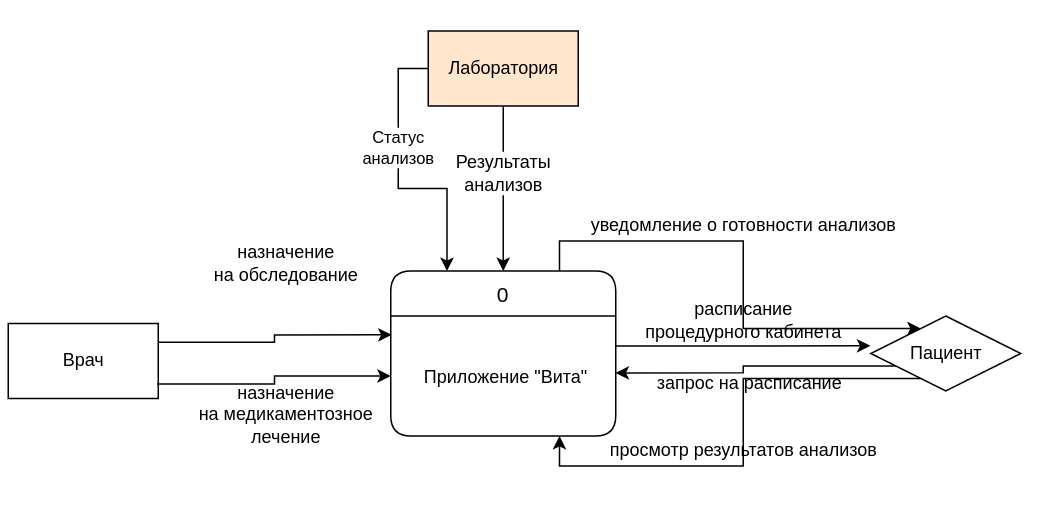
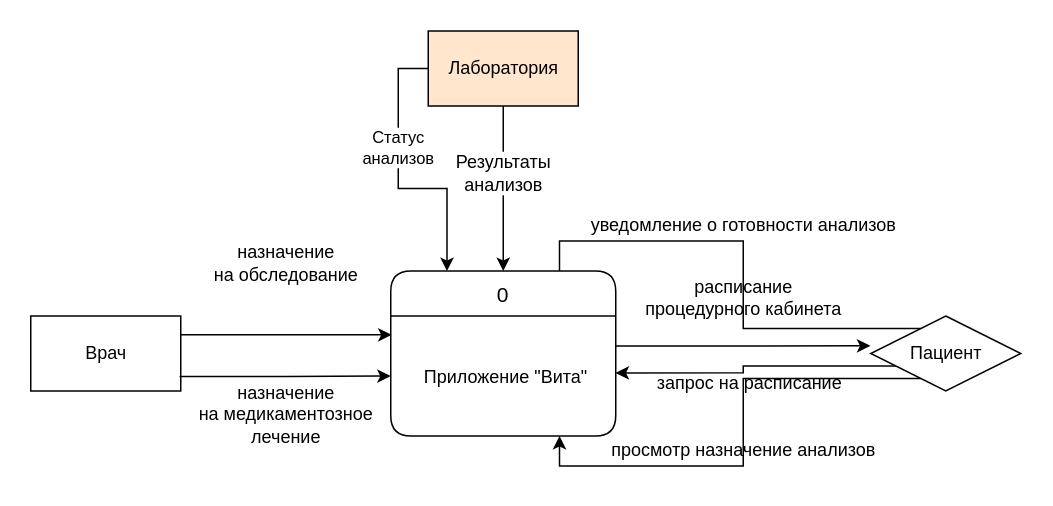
- <mxCell id="17" value="расписание&lt;br&gt;процедурного кабинета" style="text;html=1;align=center;verticalAlign=middle;resizable=0;points=[];autosize=1;strokeColor=none;fillColor=none;" vertex="1" parent="1"><mxGeometry x="420" y="193" width="150" height="40" as="geometry" /></mxCell>
+ <mxCell id="17" value="расписание&lt;br&gt;процедурного кабинета" style="text;html=1;align=center;verticalAlign=middle;resizable=0;points=[];autosize=1;strokeColor=none;fillColor=none;" vertex="1" parent="1"><mxGeometry x="420" y="178" width="150" height="40" as="geometry" /></mxCell>
- <mxCell id="11" style="edgeStyle=orthogonalEdgeStyle;rounded=0;orthogonalLoop=1;jettySize=auto;html=1;exitX=0.75;exitY=0;exitDx=0;exitDy=0;entryX=0.25;entryY=0;entryDx=0;entryDy=0;" edge="1" parent="1" source="12" target="10"><mxGeometry relative="1" as="geometry" /></mxCell>
+ <mxCell id="11" style="edgeStyle=orthogonalEdgeStyle;rounded=0;orthogonalLoop=1;jettySize=auto;html=1;exitX=0.75;exitY=0;exitDx=0;exitDy=0;entryX=0.25;entryY=0;entryDx=0;entryDy=0;endArrow=none;" edge="1" parent="1" source="12" target="10"><mxGeometry relative="1" as="geometry" /></mxCell>
- <mxCell id="3" value="Врач" style="html=1;dashed=0;whitespace=wrap;" vertex="1" parent="1"><mxGeometry x="5" y="215" width="100" height="50" as="geometry" /></mxCell>
+ <mxCell id="3" value="Врач" style="html=1;dashed=0;whitespace=wrap;" vertex="1" parent="1"><mxGeometry x="20" y="210" width="100" height="50" as="geometry" /></mxCell>
- <mxCell id="18" value="просмотр результатов анализов" style="text;html=1;align=center;verticalAlign=middle;resizable=0;points=[];autosize=1;strokeColor=none;fillColor=none;" vertex="1" parent="1"><mxGeometry x="395" y="285" width="200" height="30" as="geometry" /></mxCell>
+ <mxCell id="18" value="просмотр назначение анализов" style="text;html=1;align=center;verticalAlign=middle;resizable=0;points=[];autosize=1;strokeColor=none;fillColor=none;" vertex="1" parent="1"><mxGeometry x="395" y="285" width="200" height="30" as="geometry" /></mxCell>
